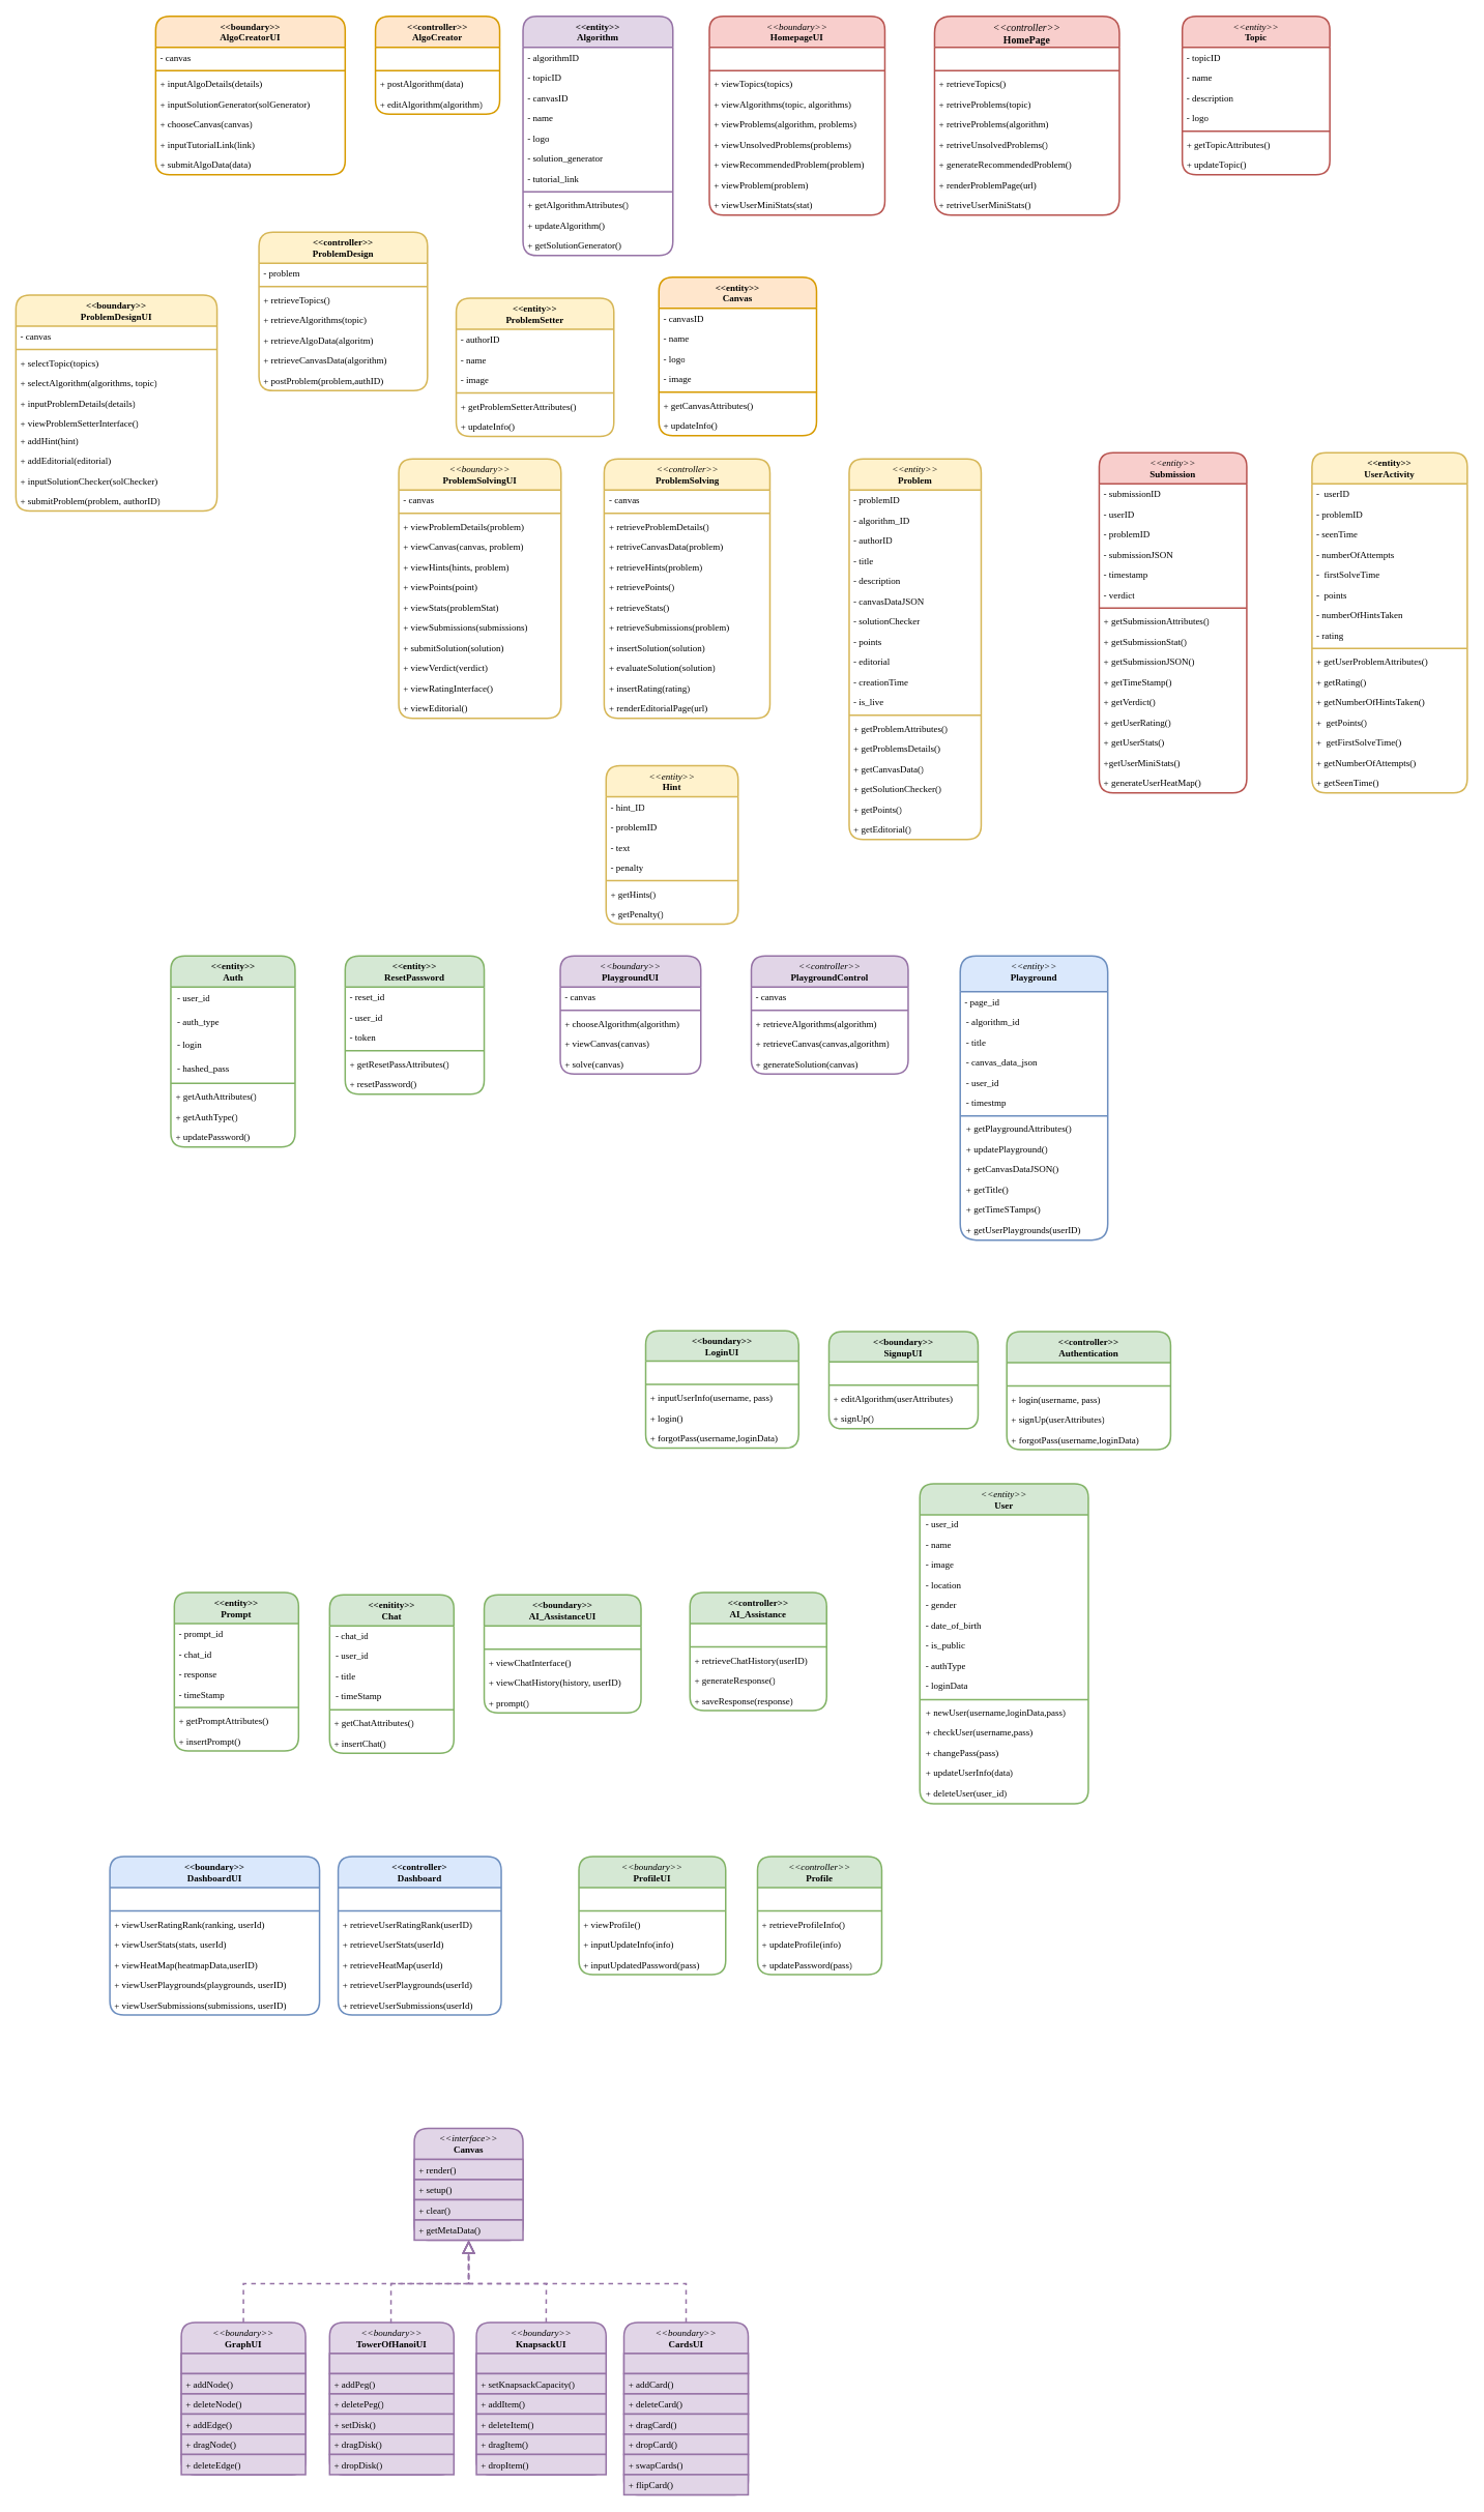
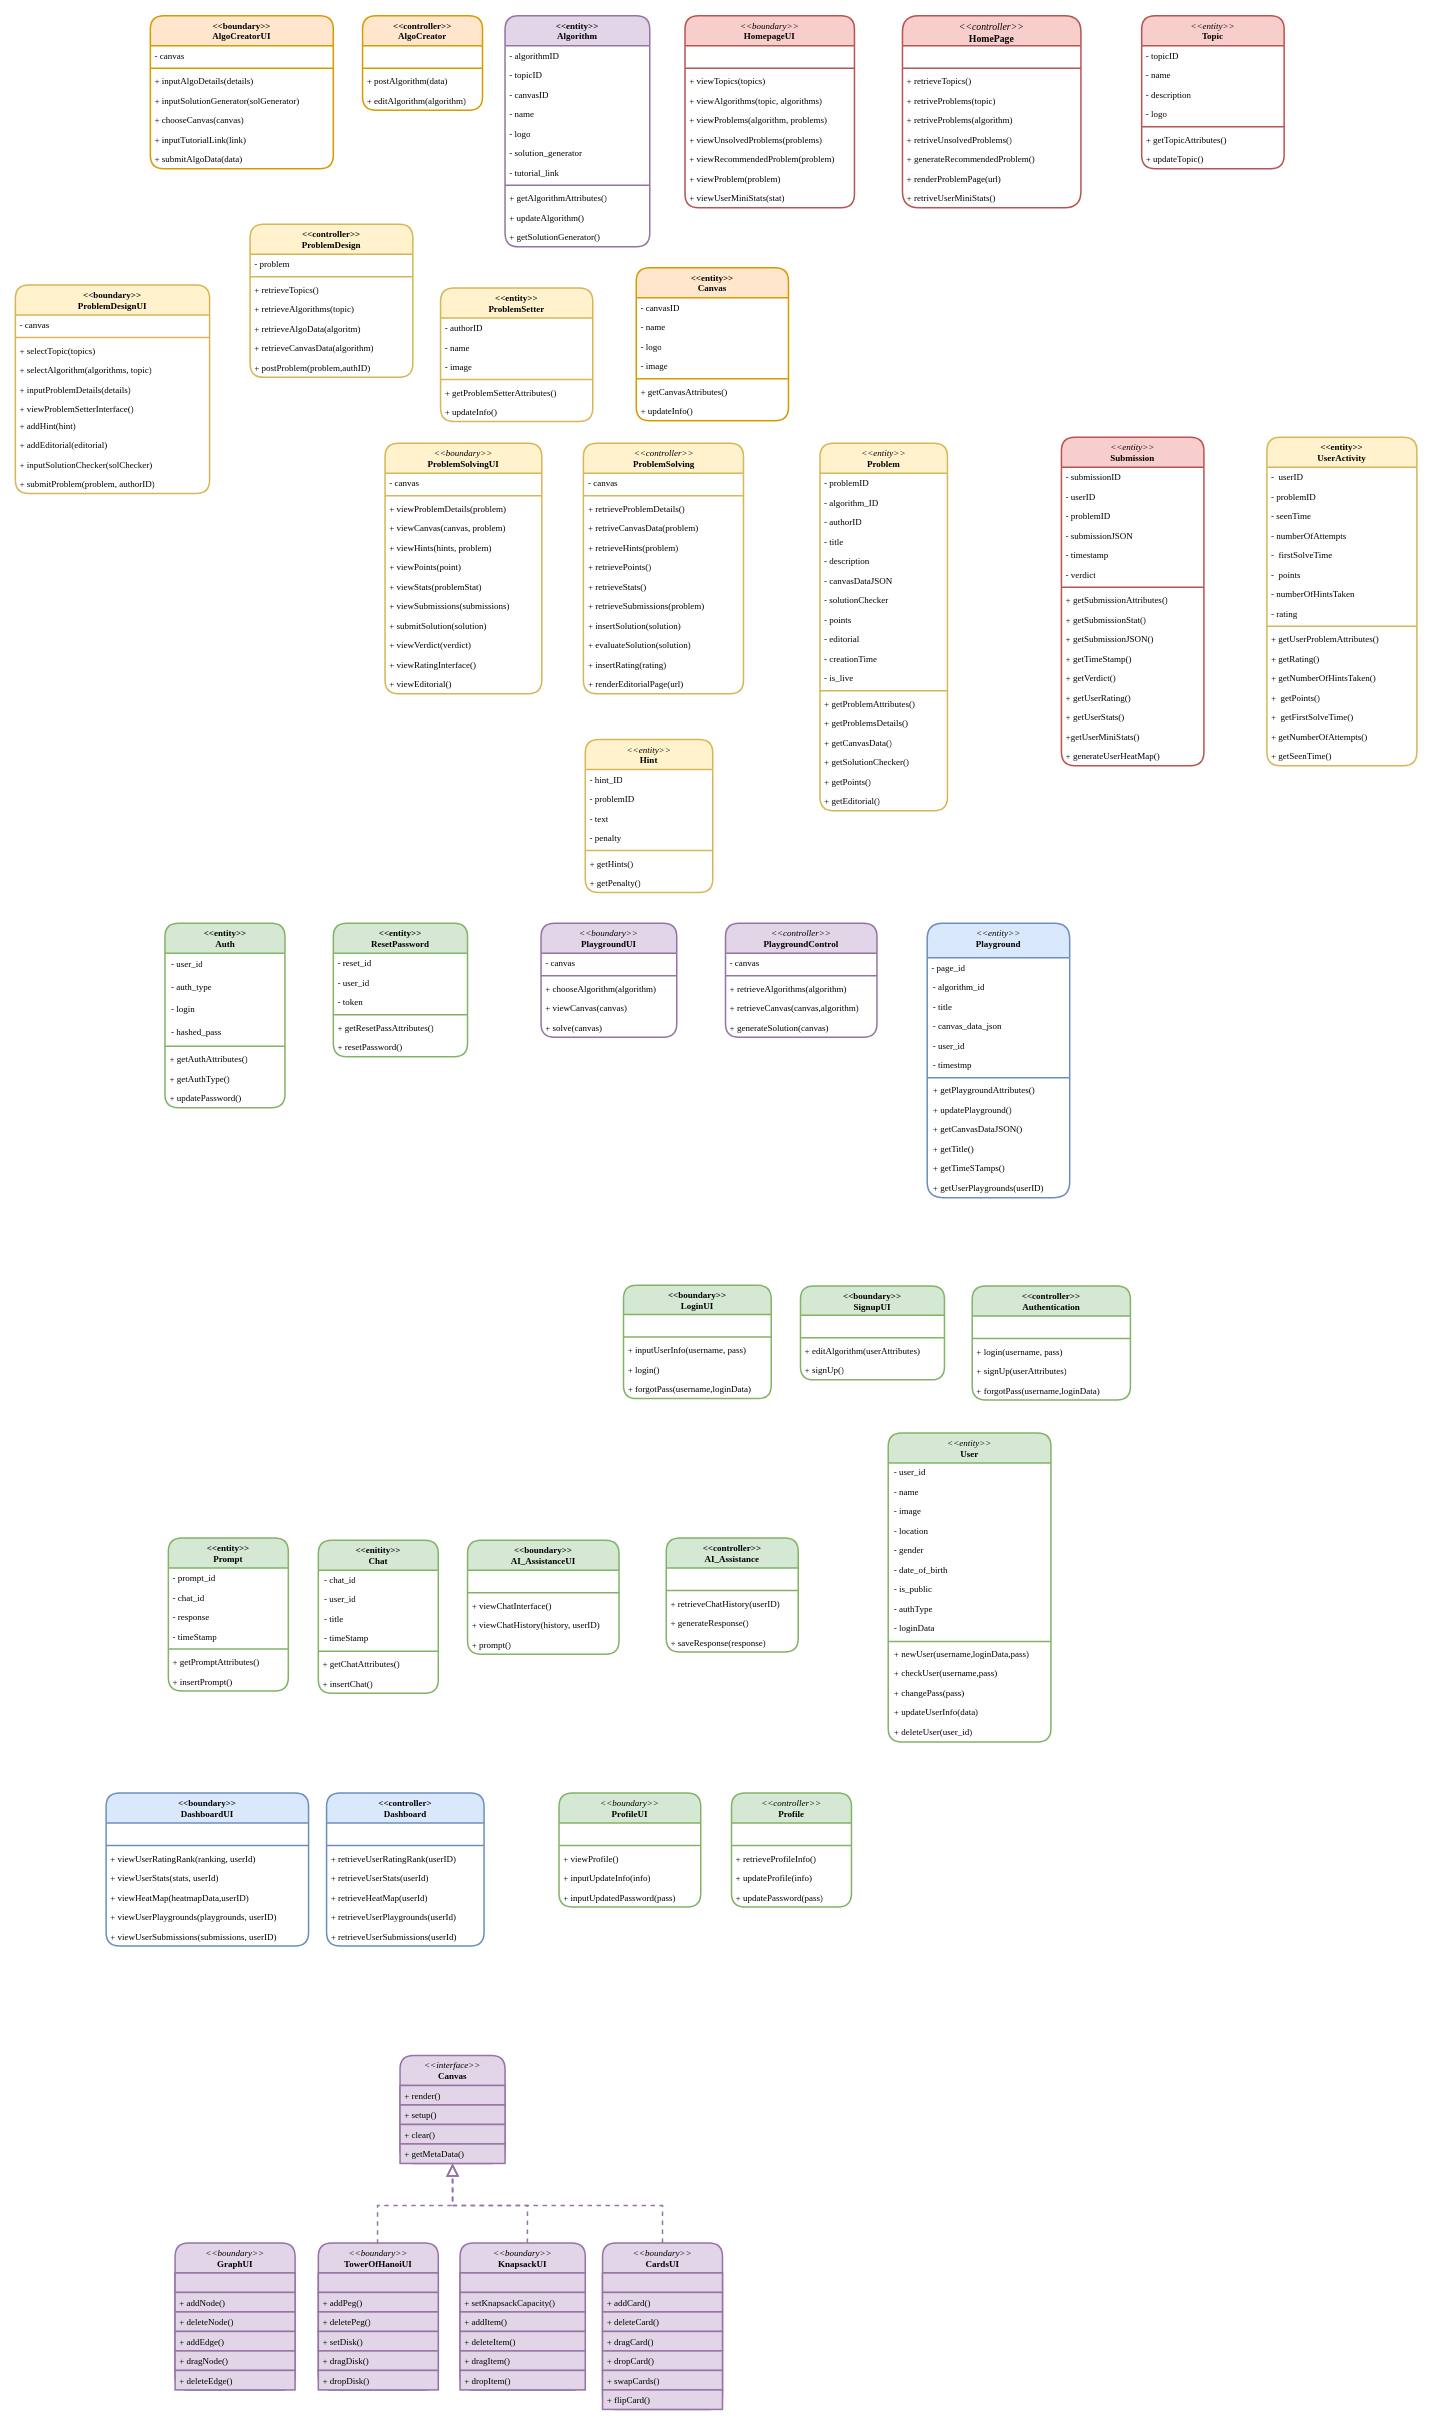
- <mxCell id="282" value="" style="endArrow=block;dashed=1;endFill=0;endSize=12;html=1;rounded=0;exitX=0.5;exitY=0;exitDx=0;exitDy=0;edgeStyle=orthogonalEdgeStyle;strokeWidth=2;fillColor=#e1d5e7;strokeColor=#9673a6;fontFamily=Georgia;fontColor=#000000;" edge="1" parent="1" source="162" target="155"><mxGeometry width="160" relative="1" as="geometry"><mxPoint x="603" y="2990" as="sourcePoint" /><mxPoint x="763" y="2990" as="targetPoint" /><Array as="points"><mxPoint x="313" y="2940" /><mxPoint x="603" y="2940" /></Array></mxGeometry></mxCell>
